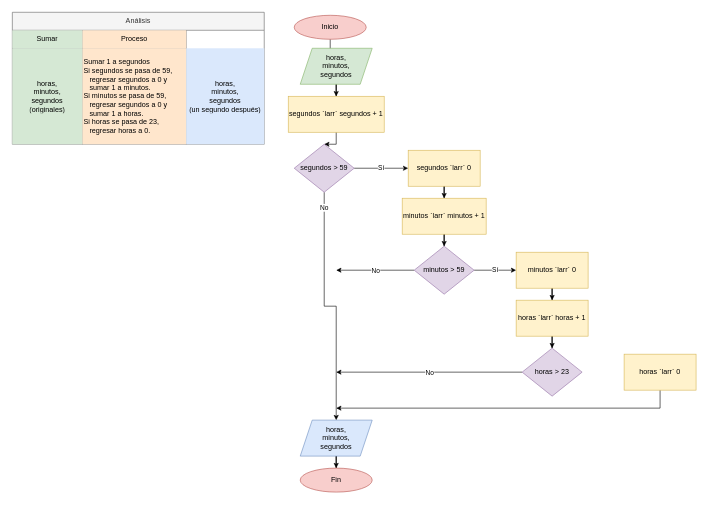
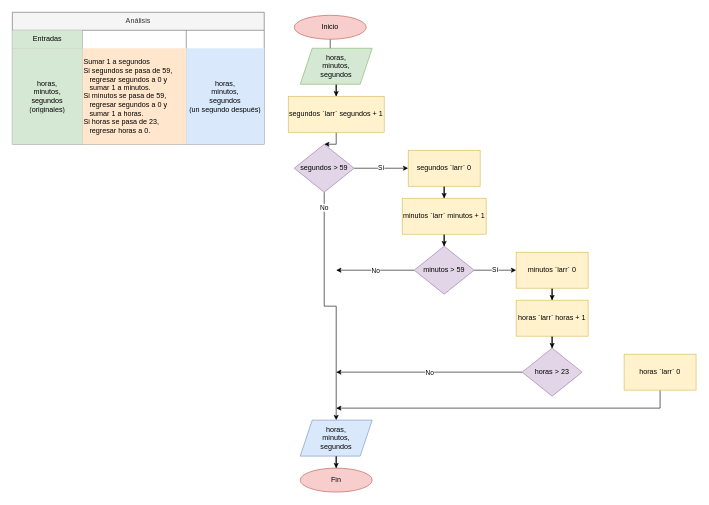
- <mxCell id="4" value="Sumar" style="shape=partialRectangle;html=1;whiteSpace=wrap;connectable=0;overflow=hidden;fillColor=#d5e8d4;top=0;left=0;bottom=0;right=0;strokeColor=#82b366;" parent="3" vertex="1"><mxGeometry width="117" height="30" as="geometry" /></mxCell>
+ <mxCell id="4" value="Entradas" style="shape=partialRectangle;html=1;whiteSpace=wrap;connectable=0;overflow=hidden;fillColor=#d5e8d4;top=0;left=0;bottom=0;right=0;strokeColor=#82b366;" parent="3" vertex="1"><mxGeometry width="117" height="30" as="geometry" /></mxCell>
- <mxCell id="5" value="Proceso" style="shape=partialRectangle;html=1;whiteSpace=wrap;connectable=0;overflow=hidden;fillColor=#ffe6cc;top=0;left=0;bottom=0;right=0;strokeColor=#d79b00;" parent="3" vertex="1"><mxGeometry x="117" width="173" height="30" as="geometry" /></mxCell>
